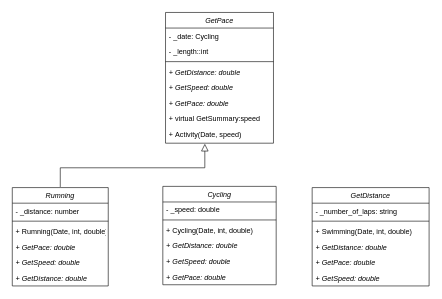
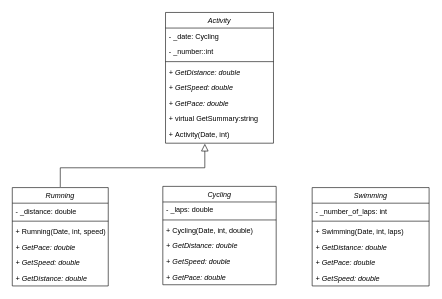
- <mxCell id="9" value="GetPace" style="swimlane;fontStyle=2;align=center;verticalAlign=top;childLayout=stackLayout;horizontal=1;startSize=26;horizontalStack=0;resizeParent=1;resizeLast=0;collapsible=1;marginBottom=0;rounded=0;shadow=0;strokeWidth=1;" parent="1" vertex="1"><mxGeometry x="275.5" y="20" width="180" height="218" as="geometry"><mxRectangle x="230" y="140" width="160" height="26" as="alternateBounds" /></mxGeometry></mxCell>
+ <mxCell id="9" value="Activity" style="swimlane;fontStyle=2;align=center;verticalAlign=top;childLayout=stackLayout;horizontal=1;startSize=26;horizontalStack=0;resizeParent=1;resizeLast=0;collapsible=1;marginBottom=0;rounded=0;shadow=0;strokeWidth=1;" parent="1" vertex="1"><mxGeometry x="275.5" y="20" width="180" height="218" as="geometry"><mxRectangle x="230" y="140" width="160" height="26" as="alternateBounds" /></mxGeometry></mxCell>
- <mxCell id="11" value="- _length::int" style="text;align=left;verticalAlign=top;spacingLeft=4;spacingRight=4;overflow=hidden;rotatable=0;points=[[0,0.5],[1,0.5]];portConstraint=eastwest;rounded=0;shadow=0;html=0;" parent="9" vertex="1"><mxGeometry y="52" width="180" height="26" as="geometry" /></mxCell>
+ <mxCell id="11" value="- _number::int" style="text;align=left;verticalAlign=top;spacingLeft=4;spacingRight=4;overflow=hidden;rotatable=0;points=[[0,0.5],[1,0.5]];portConstraint=eastwest;rounded=0;shadow=0;html=0;" parent="9" vertex="1"><mxGeometry y="52" width="180" height="26" as="geometry" /></mxCell>
- <mxCell id="16" value="+ virtual GetSummary:speed" style="text;align=left;verticalAlign=top;spacingLeft=4;spacingRight=4;overflow=hidden;rotatable=0;points=[[0,0.5],[1,0.5]];portConstraint=eastwest;" parent="9" vertex="1"><mxGeometry y="164" width="180" height="26" as="geometry" /></mxCell>
+ <mxCell id="16" value="+ virtual GetSummary:string" style="text;align=left;verticalAlign=top;spacingLeft=4;spacingRight=4;overflow=hidden;rotatable=0;points=[[0,0.5],[1,0.5]];portConstraint=eastwest;" parent="9" vertex="1"><mxGeometry y="164" width="180" height="26" as="geometry" /></mxCell>
- <mxCell id="17" value="+ Activity(Date, speed)" style="text;align=left;verticalAlign=top;spacingLeft=4;spacingRight=4;overflow=hidden;rotatable=0;points=[[0,0.5],[1,0.5]];portConstraint=eastwest;" parent="9" vertex="1"><mxGeometry y="190" width="180" height="26" as="geometry" /></mxCell>
+ <mxCell id="17" value="+ Activity(Date, int)" style="text;align=left;verticalAlign=top;spacingLeft=4;spacingRight=4;overflow=hidden;rotatable=0;points=[[0,0.5],[1,0.5]];portConstraint=eastwest;" parent="9" vertex="1"><mxGeometry y="190" width="180" height="26" as="geometry" /></mxCell>
- <mxCell id="25" value="GetDistance" style="swimlane;fontStyle=2;align=center;verticalAlign=top;childLayout=stackLayout;horizontal=1;startSize=26;horizontalStack=0;resizeParent=1;resizeLast=0;collapsible=1;marginBottom=0;rounded=0;shadow=0;strokeWidth=1;" parent="1" vertex="1"><mxGeometry x="520" y="312" width="195" height="164" as="geometry"><mxRectangle x="230" y="140" width="160" height="26" as="alternateBounds" /></mxGeometry></mxCell>
+ <mxCell id="25" value="Swimming" style="swimlane;fontStyle=2;align=center;verticalAlign=top;childLayout=stackLayout;horizontal=1;startSize=26;horizontalStack=0;resizeParent=1;resizeLast=0;collapsible=1;marginBottom=0;rounded=0;shadow=0;strokeWidth=1;" parent="1" vertex="1"><mxGeometry x="520" y="312" width="195" height="164" as="geometry"><mxRectangle x="230" y="140" width="160" height="26" as="alternateBounds" /></mxGeometry></mxCell>
- <mxCell id="19" value="- _speed: double" style="text;align=left;verticalAlign=top;spacingLeft=4;spacingRight=4;overflow=hidden;rotatable=0;points=[[0,0.5],[1,0.5]];portConstraint=eastwest;" parent="18" vertex="1"><mxGeometry y="26" width="189" height="26" as="geometry" /></mxCell>
+ <mxCell id="19" value="- _laps: double" style="text;align=left;verticalAlign=top;spacingLeft=4;spacingRight=4;overflow=hidden;rotatable=0;points=[[0,0.5],[1,0.5]];portConstraint=eastwest;" parent="18" vertex="1"><mxGeometry y="26" width="189" height="26" as="geometry" /></mxCell>
- <mxCell id="3" value="- _distance: number" style="text;align=left;verticalAlign=top;spacingLeft=4;spacingRight=4;overflow=hidden;rotatable=0;points=[[0,0.5],[1,0.5]];portConstraint=eastwest;" parent="2" vertex="1"><mxGeometry y="26" width="160" height="26" as="geometry" /></mxCell>
+ <mxCell id="3" value="- _distance: double" style="text;align=left;verticalAlign=top;spacingLeft=4;spacingRight=4;overflow=hidden;rotatable=0;points=[[0,0.5],[1,0.5]];portConstraint=eastwest;" parent="2" vertex="1"><mxGeometry y="26" width="160" height="26" as="geometry" /></mxCell>
- <mxCell id="26" value="- _number_of_laps: string" style="text;align=left;verticalAlign=top;spacingLeft=4;spacingRight=4;overflow=hidden;rotatable=0;points=[[0,0.5],[1,0.5]];portConstraint=eastwest;" parent="25" vertex="1"><mxGeometry y="26" width="195" height="26" as="geometry" /></mxCell>
+ <mxCell id="26" value="- _number_of_laps: int" style="text;align=left;verticalAlign=top;spacingLeft=4;spacingRight=4;overflow=hidden;rotatable=0;points=[[0,0.5],[1,0.5]];portConstraint=eastwest;" parent="25" vertex="1"><mxGeometry y="26" width="195" height="26" as="geometry" /></mxCell>
- <mxCell id="5" value="+ Rumning(Date, int, double)" style="text;align=left;verticalAlign=top;spacingLeft=4;spacingRight=4;overflow=hidden;rotatable=0;points=[[0,0.5],[1,0.5]];portConstraint=eastwest;" parent="2" vertex="1"><mxGeometry y="60" width="160" height="26" as="geometry" /></mxCell>
+ <mxCell id="5" value="+ Rumning(Date, int, speed)" style="text;align=left;verticalAlign=top;spacingLeft=4;spacingRight=4;overflow=hidden;rotatable=0;points=[[0,0.5],[1,0.5]];portConstraint=eastwest;" parent="2" vertex="1"><mxGeometry y="60" width="160" height="26" as="geometry" /></mxCell>
- <mxCell id="28" value="+ Swimming(Date, int, double)" style="text;align=left;verticalAlign=top;spacingLeft=4;spacingRight=4;overflow=hidden;rotatable=0;points=[[0,0.5],[1,0.5]];portConstraint=eastwest;" parent="25" vertex="1"><mxGeometry y="60" width="195" height="26" as="geometry" /></mxCell>
+ <mxCell id="28" value="+ Swimming(Date, int, laps)" style="text;align=left;verticalAlign=top;spacingLeft=4;spacingRight=4;overflow=hidden;rotatable=0;points=[[0,0.5],[1,0.5]];portConstraint=eastwest;" parent="25" vertex="1"><mxGeometry y="60" width="195" height="26" as="geometry" /></mxCell>
